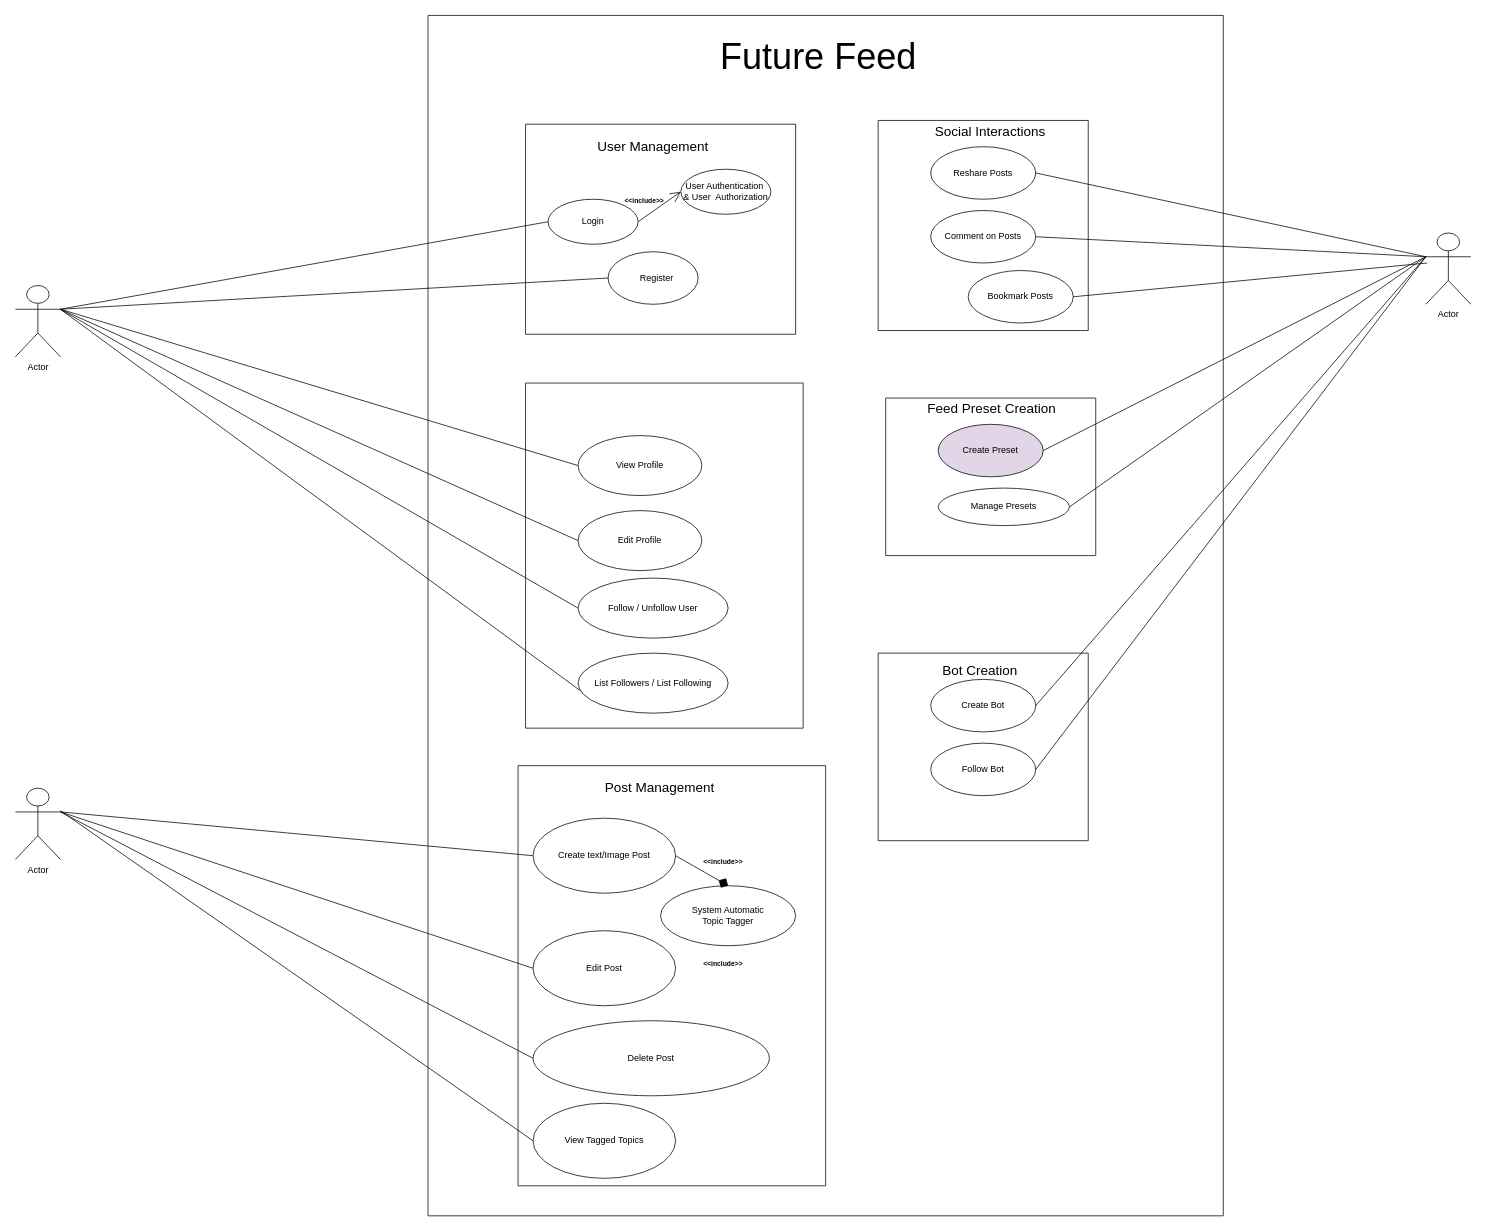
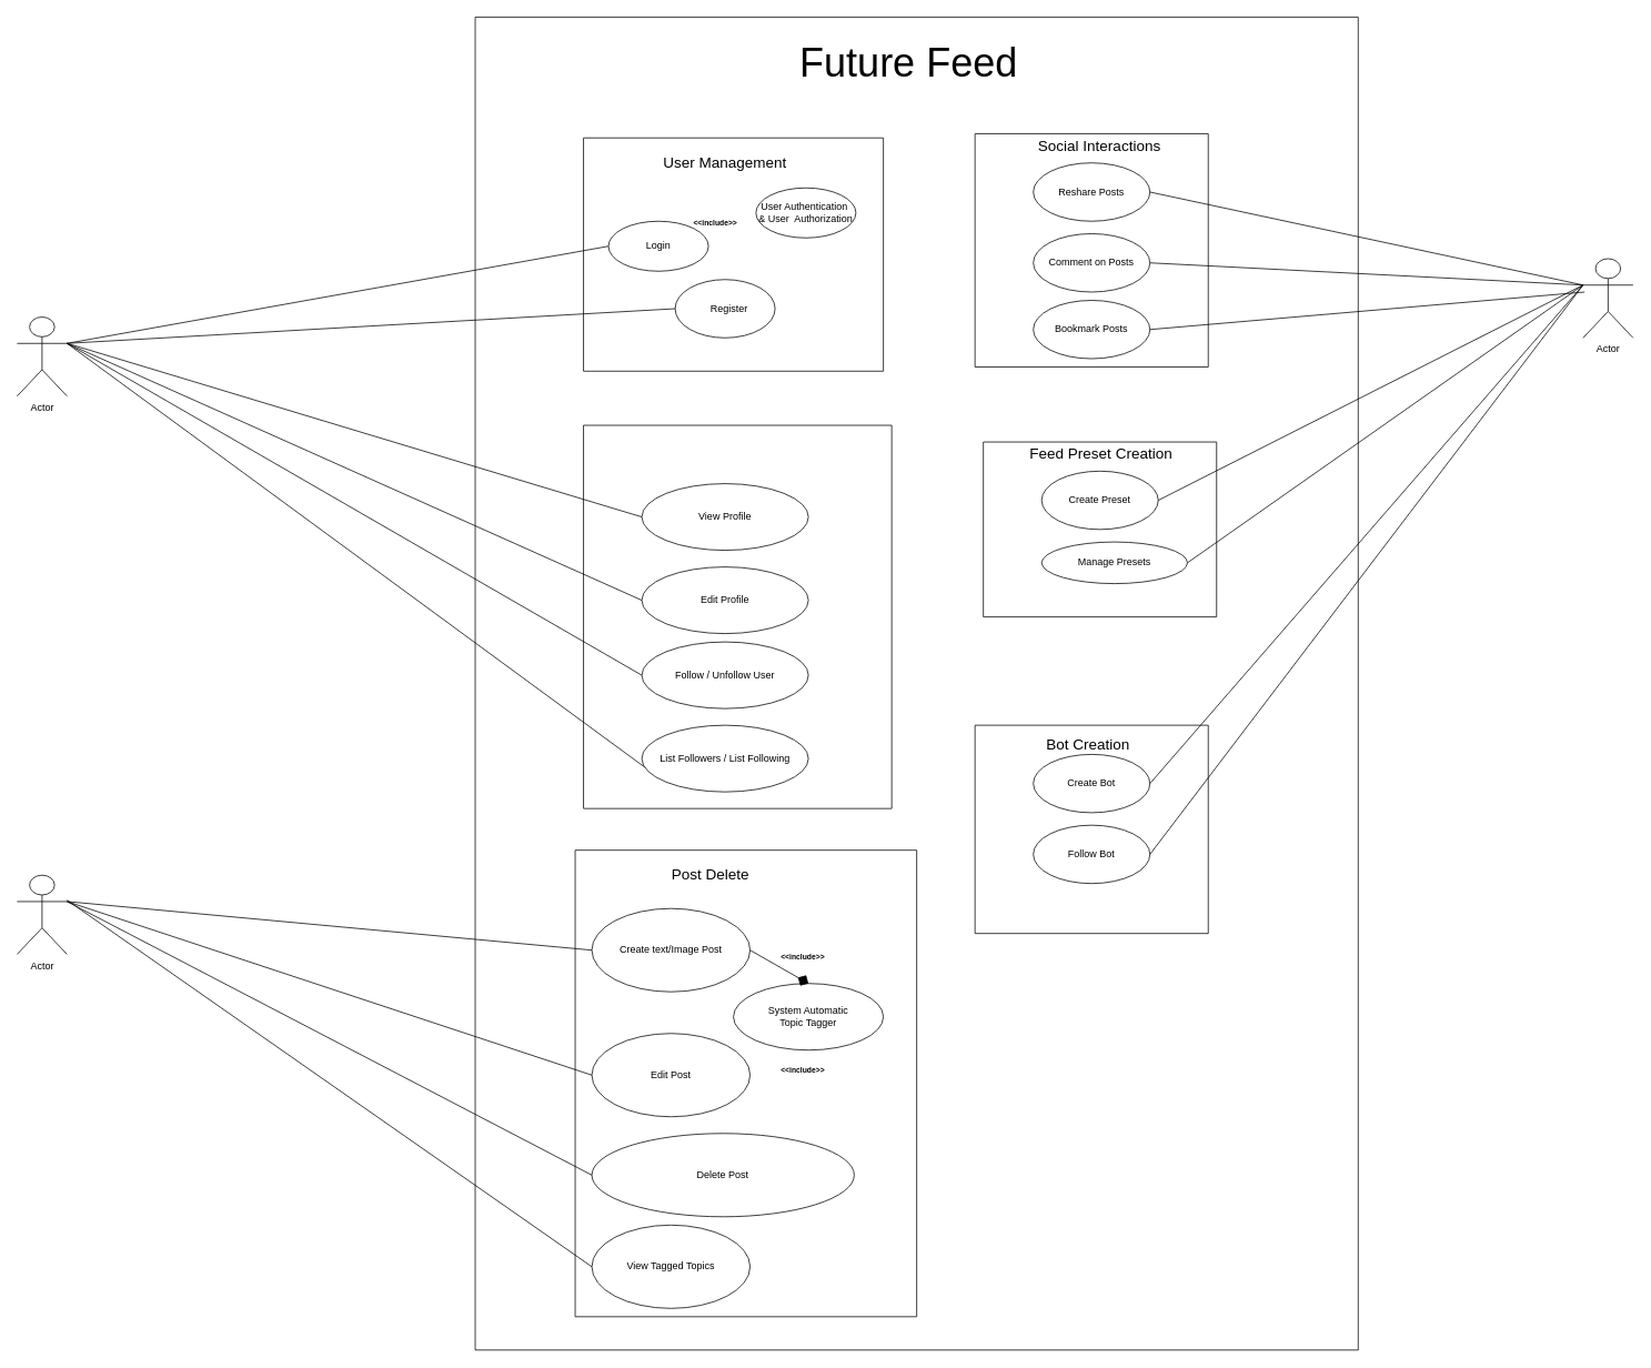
- <mxCell id="22" value="" style="endArrow=open;endFill=1;endSize=12;html=1;rounded=0;exitX=1;exitY=0.5;exitDx=0;exitDy=0;entryX=0;entryY=0.5;entryDx=0;entryDy=0;" parent="16" source="17" target="19" edge="1"><mxGeometry width="160" relative="1" as="geometry"><mxPoint x="80" y="195" as="sourcePoint" /><mxPoint x="240" y="195" as="targetPoint" /></mxGeometry></mxCell>
- <mxCell id="28" value="Bookmark Posts" style="ellipse;whiteSpace=wrap;html=1;" parent="24" vertex="1"><mxGeometry x="120" y="200" width="140" height="70" as="geometry" /></mxCell>
+ <mxCell id="28" value="Bookmark Posts" style="ellipse;whiteSpace=wrap;html=1;" parent="24" vertex="1"><mxGeometry x="70" y="200" width="140" height="70" as="geometry" /></mxCell>
- <mxCell id="49" value="Create Preset" style="ellipse;whiteSpace=wrap;html=1;fillColor=#e1d5e7;" parent="48" vertex="1"><mxGeometry x="70" y="35" width="140" height="70" as="geometry" /></mxCell>
+ <mxCell id="49" value="Create Preset" style="ellipse;whiteSpace=wrap;html=1;" parent="48" vertex="1"><mxGeometry x="70" y="35" width="140" height="70" as="geometry" /></mxCell>
- <mxCell id="12" value="View Profile" style="ellipse;whiteSpace=wrap;html=1;" parent="11" vertex="1"><mxGeometry x="70" y="70" width="165" height="80" as="geometry" /></mxCell>
+ <mxCell id="12" value="View Profile" style="ellipse;whiteSpace=wrap;html=1;" parent="11" vertex="1"><mxGeometry x="70" y="70" width="200" height="80" as="geometry" /></mxCell>
- <mxCell id="13" value="Edit Profile" style="ellipse;whiteSpace=wrap;html=1;" parent="11" vertex="1"><mxGeometry x="70" y="170" width="165" height="80" as="geometry" /></mxCell>
+ <mxCell id="13" value="Edit Profile" style="ellipse;whiteSpace=wrap;html=1;" parent="11" vertex="1"><mxGeometry x="70" y="170" width="200" height="80" as="geometry" /></mxCell>
- <mxCell id="31" value="&lt;span style=&quot;font-size: 18px;&quot;&gt;Post Management&lt;/span&gt;" style="text;strokeColor=none;fillColor=none;align=left;verticalAlign=middle;spacingLeft=4;spacingRight=4;overflow=hidden;points=[[0,0.5],[1,0.5]];portConstraint=eastwest;rotatable=0;whiteSpace=wrap;html=1;" parent="29" vertex="1"><mxGeometry x="110" y="10" width="190" height="40" as="geometry" /></mxCell>
+ <mxCell id="31" value="&lt;span style=&quot;font-size: 18px;&quot;&gt;Post Delete&lt;/span&gt;" style="text;strokeColor=none;fillColor=none;align=left;verticalAlign=middle;spacingLeft=4;spacingRight=4;overflow=hidden;points=[[0,0.5],[1,0.5]];portConstraint=eastwest;rotatable=0;whiteSpace=wrap;html=1;" parent="29" vertex="1"><mxGeometry x="110" y="10" width="190" height="40" as="geometry" /></mxCell>
